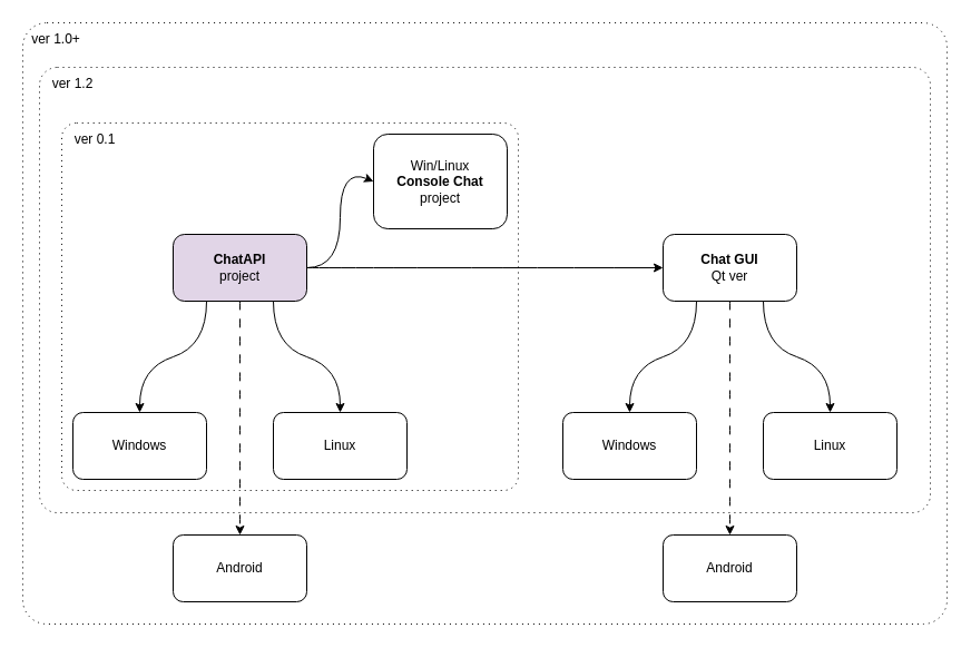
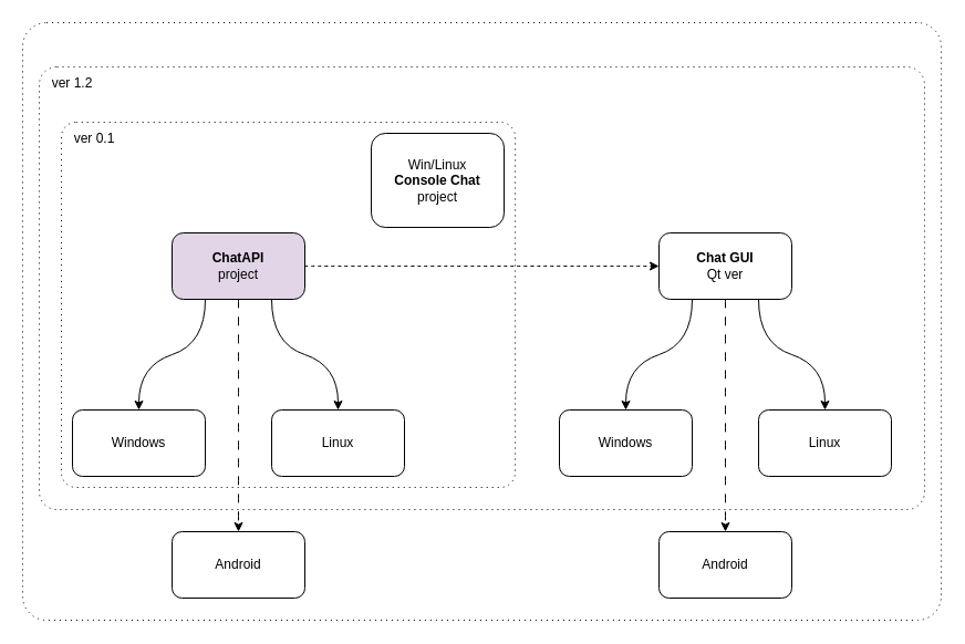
- <mxCell id="24" value="ver 1.0+" style="text;html=1;strokeColor=none;fillColor=none;align=center;verticalAlign=middle;whiteSpace=wrap;rounded=0;" vertex="1" parent="1"><mxGeometry x="20" y="20" width="60" height="30" as="geometry" /></mxCell>
- <mxCell id="12" value="" style="curved=1;endArrow=classic;html=1;rounded=0;entryX=0;entryY=0.5;entryDx=0;entryDy=0;" edge="1" parent="1" source="4" target="11"><mxGeometry width="50" height="50" relative="1" as="geometry"><mxPoint x="195" y="290" as="sourcePoint" /><mxPoint x="265.711" y="240" as="targetPoint" /><Array as="points"><mxPoint x="305" y="240" /><mxPoint x="305" y="150" /></Array></mxGeometry></mxCell>
- <mxCell id="20" value="" style="curved=1;endArrow=classic;html=1;rounded=0;entryX=0;entryY=0.5;entryDx=0;entryDy=0;" edge="1" parent="1" source="4" target="13"><mxGeometry width="50" height="50" relative="1" as="geometry"><mxPoint x="195" y="290" as="sourcePoint" /><mxPoint x="265.711" y="240" as="targetPoint" /></mxGeometry></mxCell>
+ <mxCell id="20" value="" style="curved=1;endArrow=classic;html=1;rounded=0;entryX=0;entryY=0.5;entryDx=0;entryDy=0;dashed=1;" edge="1" parent="1" source="4" target="13"><mxGeometry width="50" height="50" relative="1" as="geometry"><mxPoint x="195" y="290" as="sourcePoint" /><mxPoint x="265.711" y="240" as="targetPoint" /></mxGeometry></mxCell>
